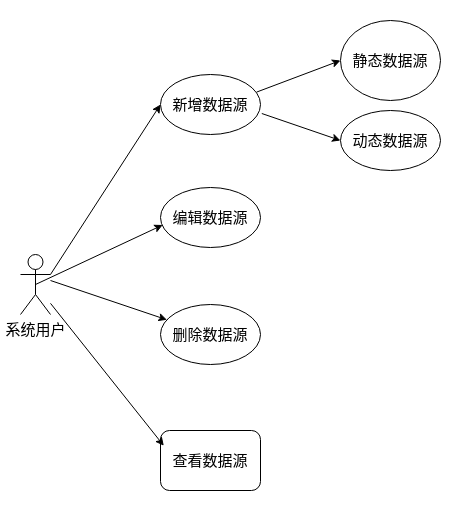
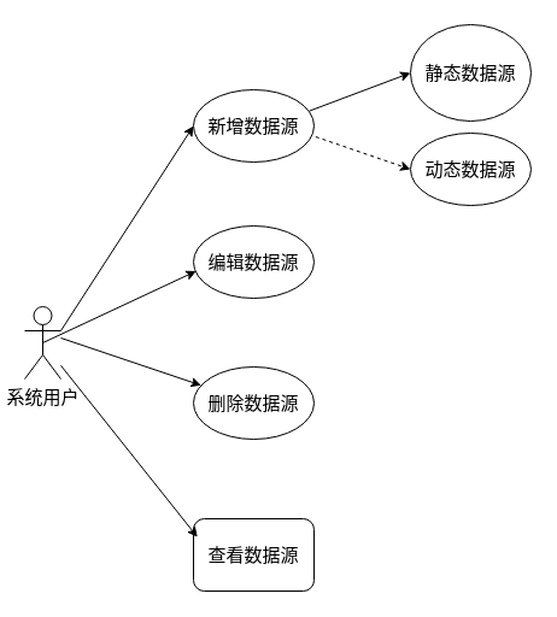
- <mxCell id="14" value="" style="endArrow=classic;html=1;rounded=0;exitX=1.013;exitY=0.65;exitDx=0;exitDy=0;entryX=0;entryY=0.5;entryDx=0;entryDy=0;exitPerimeter=0;fontSize=15;" edge="1" parent="1" source="3" target="12"><mxGeometry width="50" height="50" relative="1" as="geometry"><mxPoint x="300" y="130" as="sourcePoint" /><mxPoint x="350" y="80" as="targetPoint" /></mxGeometry></mxCell>
+ <mxCell id="14" value="" style="endArrow=classic;html=1;rounded=0;exitX=1.013;exitY=0.65;exitDx=0;exitDy=0;entryX=0;entryY=0.5;entryDx=0;entryDy=0;exitPerimeter=0;fontSize=15;dashed=1;" edge="1" parent="1" source="3" target="12"><mxGeometry width="50" height="50" relative="1" as="geometry"><mxPoint x="300" y="130" as="sourcePoint" /><mxPoint x="350" y="80" as="targetPoint" /></mxGeometry></mxCell>
